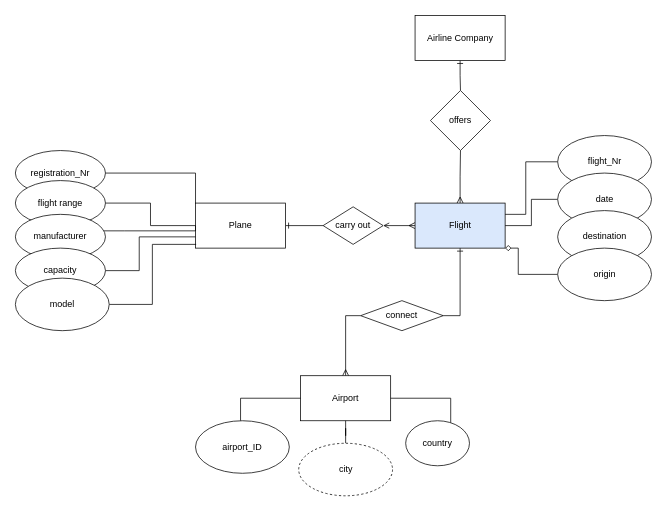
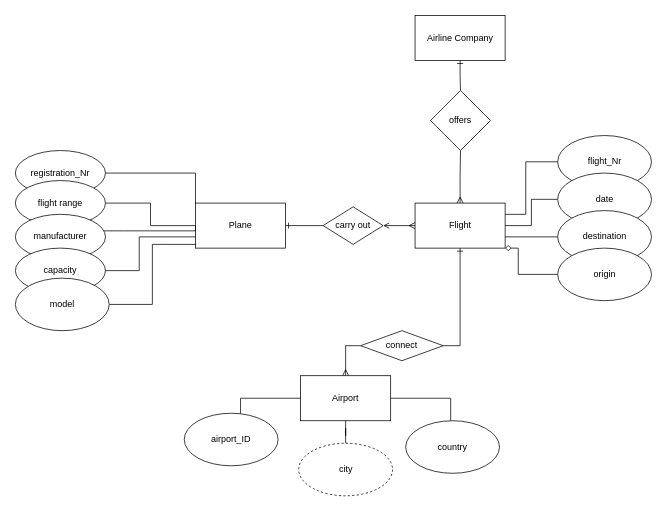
- <mxCell id="7" value="Flight" style="rounded=0;whiteSpace=wrap;html=1;fillColor=#dae8fc;" vertex="1" parent="1"><mxGeometry x="552.5" y="270" width="120" height="60" as="geometry" /></mxCell>
+ <mxCell id="7" value="Flight" style="rounded=0;whiteSpace=wrap;html=1;" vertex="1" parent="1"><mxGeometry x="552.5" y="270" width="120" height="60" as="geometry" /></mxCell>
+ <mxCell id="26" style="edgeStyle=orthogonalEdgeStyle;rounded=0;orthogonalLoop=1;jettySize=auto;html=1;entryX=1;entryY=0.75;entryDx=0;entryDy=0;startArrow=none;startFill=0;endArrow=none;endFill=0;" edge="1" parent="1" source="27" target="7"><mxGeometry relative="1" as="geometry" /></mxCell>
- <mxCell id="13" value="connect" style="rhombus;whiteSpace=wrap;html=1;" vertex="1" parent="1"><mxGeometry x="480" y="400" width="110" height="40" as="geometry" /></mxCell>
+ <mxCell id="13" value="connect" style="rhombus;whiteSpace=wrap;html=1;" vertex="1" parent="1"><mxGeometry x="480" y="440" width="110" height="40" as="geometry" /></mxCell>
- <mxCell id="31" value="country" style="ellipse;whiteSpace=wrap;html=1;" vertex="1" parent="1"><mxGeometry x="540" y="560" width="85" height="60" as="geometry" /></mxCell>
+ <mxCell id="31" value="country" style="ellipse;whiteSpace=wrap;html=1;" vertex="1" parent="1"><mxGeometry x="540" y="560" width="125" height="70" as="geometry" /></mxCell>
- <mxCell id="35" value="airport_ID" style="ellipse;whiteSpace=wrap;html=1;" vertex="1" parent="1"><mxGeometry x="260" y="560" width="125" height="70" as="geometry" /></mxCell>
+ <mxCell id="35" value="airport_ID" style="ellipse;whiteSpace=wrap;html=1;" vertex="1" parent="1"><mxGeometry x="245" y="550" width="125" height="70" as="geometry" /></mxCell>
